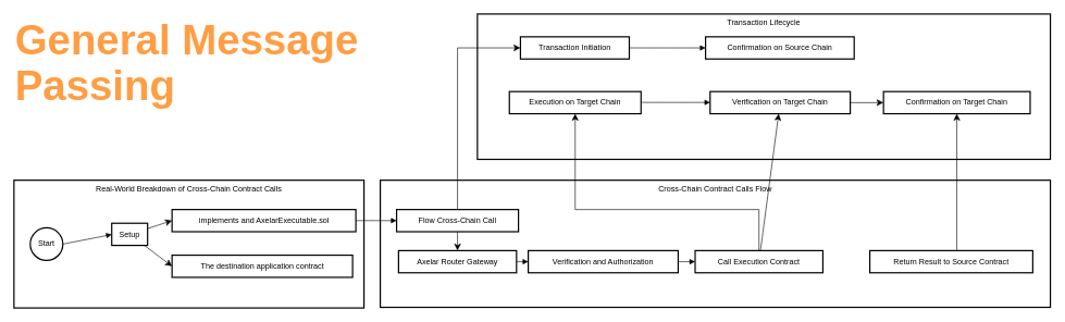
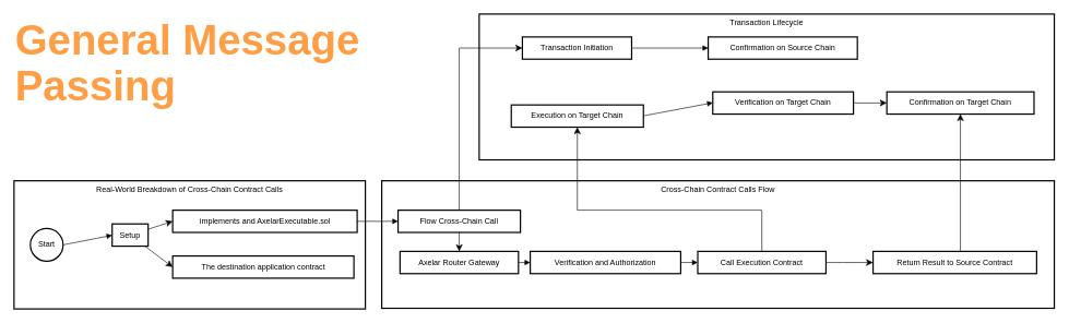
- <mxCell id="7" value="Execution on Target Chain" style="whiteSpace=wrap;strokeWidth=2;" parent="1" vertex="1"><mxGeometry x="780" y="140" width="202" height="34" as="geometry" /></mxCell>
+ <mxCell id="7" value="Execution on Target Chain" style="whiteSpace=wrap;strokeWidth=2;" parent="1" vertex="1"><mxGeometry x="780" y="160" width="202" height="34" as="geometry" /></mxCell>
- <mxCell id="16" value="" style="edgeStyle=none;curved=1;rounded=0;orthogonalLoop=1;jettySize=auto;html=1;fontSize=12;startSize=8;endSize=8;" edge="1" parent="1" source="17" target="6"><mxGeometry relative="1" as="geometry" /></mxCell>
+ <mxCell id="16" value="" style="edgeStyle=none;curved=1;rounded=0;orthogonalLoop=1;jettySize=auto;html=1;fontSize=12;startSize=8;endSize=8;" edge="1" parent="1" source="17" target="19"><mxGeometry relative="1" as="geometry" /></mxCell>
